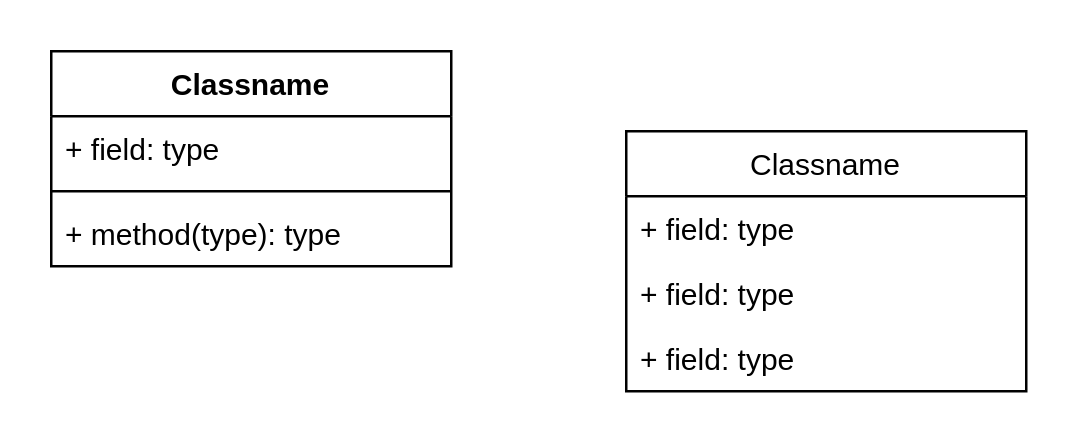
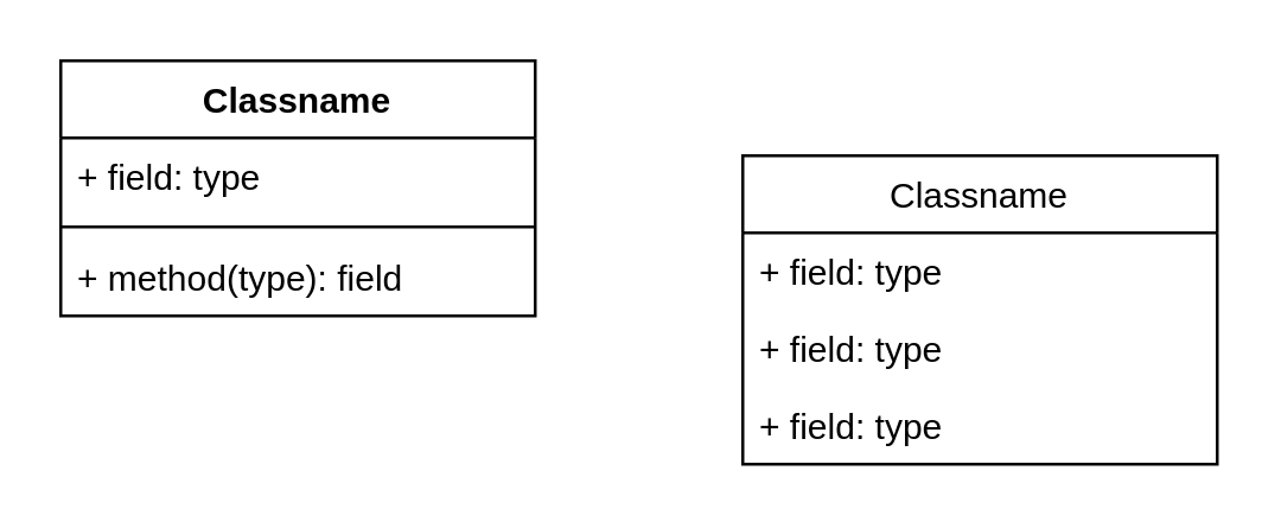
- <mxCell id="9" value="+ method(type): type" style="text;strokeColor=none;fillColor=none;align=left;verticalAlign=top;spacingLeft=4;spacingRight=4;overflow=hidden;rotatable=0;points=[[0,0.5],[1,0.5]];portConstraint=eastwest;" vertex="1" parent="6"><mxGeometry y="60" width="160" height="26" as="geometry" /></mxCell>
+ <mxCell id="9" value="+ method(type): field" style="text;strokeColor=none;fillColor=none;align=left;verticalAlign=top;spacingLeft=4;spacingRight=4;overflow=hidden;rotatable=0;points=[[0,0.5],[1,0.5]];portConstraint=eastwest;" vertex="1" parent="6"><mxGeometry y="60" width="160" height="26" as="geometry" /></mxCell>
